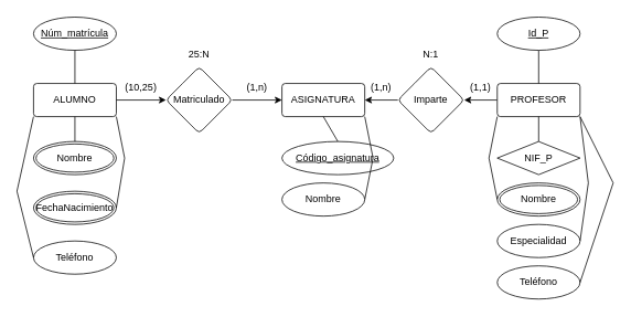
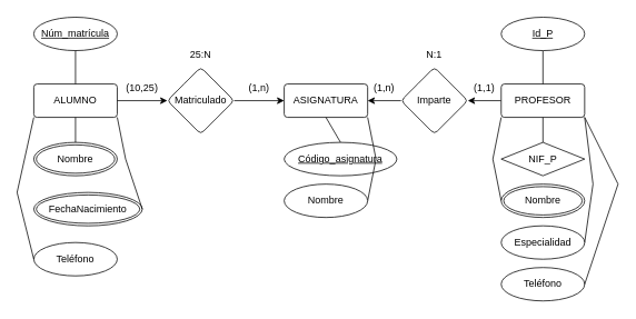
- <mxCell id="18" value="FechaNacimiento" style="ellipse;shape=doubleEllipse;margin=3;whiteSpace=wrap;html=1;align=center;" vertex="1" parent="1"><mxGeometry x="40" y="230" width="100" height="40" as="geometry" /></mxCell>
+ <mxCell id="18" value="FechaNacimiento" style="ellipse;shape=doubleEllipse;margin=3;whiteSpace=wrap;html=1;align=center;" vertex="1" parent="1"><mxGeometry x="40" y="230" width="130" height="40" as="geometry" /></mxCell>
